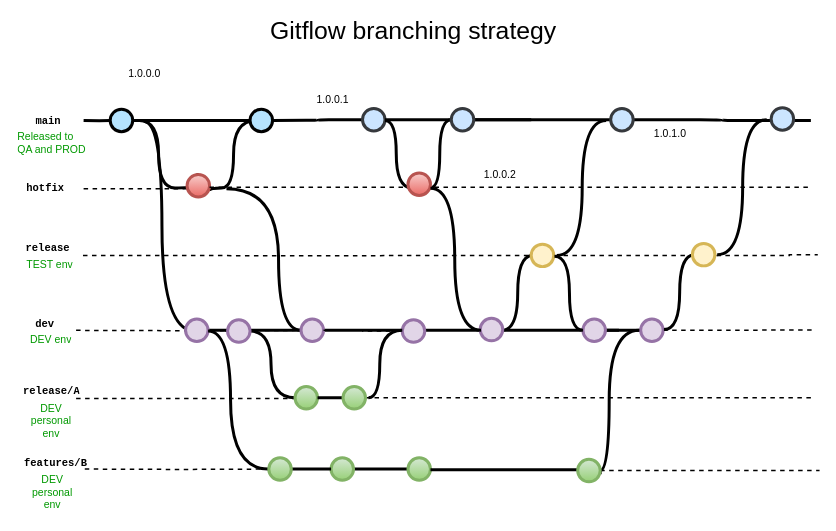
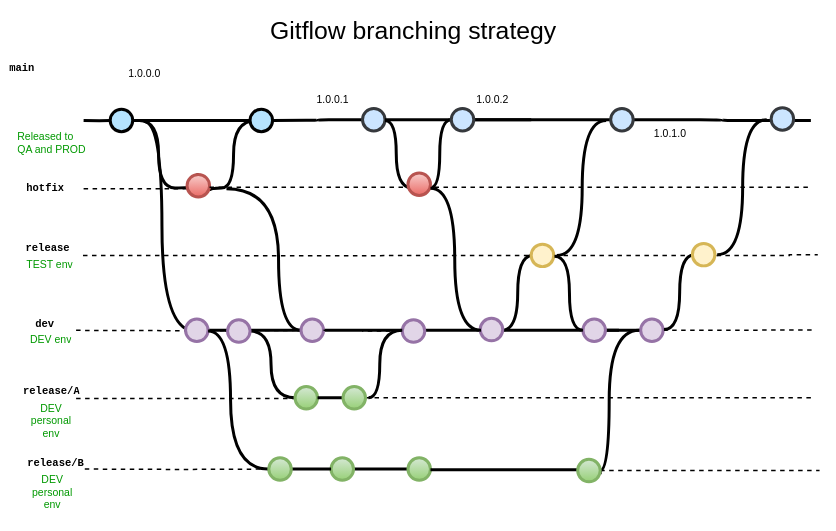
- <mxCell id="6" value="main" style="text;html=1;strokeColor=none;fillColor=none;align=center;verticalAlign=middle;whiteSpace=wrap;overflow=hidden;fontSize=14;fontStyle=1;fontFamily=Courier New;" parent="1" vertex="1"><mxGeometry x="39" y="150" width="50" height="20" as="geometry" /></mxCell>
+ <mxCell id="6" value="main" style="text;html=1;strokeColor=none;fillColor=none;align=center;verticalAlign=middle;whiteSpace=wrap;overflow=hidden;fontSize=14;fontStyle=1;fontFamily=Courier New;" parent="1" vertex="1"><mxGeometry x="4" y="80" width="50" height="20" as="geometry" /></mxCell>
- <mxCell id="15" value="1.0.0.2" style="text;html=1;strokeColor=none;fillColor=none;align=center;verticalAlign=middle;whiteSpace=wrap;overflow=hidden;fontSize=14;" parent="1" vertex="1"><mxGeometry x="640.37" y="221" width="52.63" height="20" as="geometry" /></mxCell>
+ <mxCell id="15" value="1.0.0.2" style="text;html=1;strokeColor=none;fillColor=none;align=center;verticalAlign=middle;whiteSpace=wrap;overflow=hidden;fontSize=14;" parent="1" vertex="1"><mxGeometry x="630.37" y="121" width="52.63" height="20" as="geometry" /></mxCell>
- <mxCell id="3" value="features/B" style="text;html=1;strokeColor=none;fillColor=none;align=center;verticalAlign=middle;whiteSpace=wrap;overflow=hidden;fontSize=14;fontStyle=1;fontFamily=Courier New;" parent="1" vertex="1"><mxGeometry x="28.19" y="606" width="92" height="20" as="geometry" /></mxCell>
+ <mxCell id="3" value="release/B" style="text;html=1;strokeColor=none;fillColor=none;align=center;verticalAlign=middle;whiteSpace=wrap;overflow=hidden;fontSize=14;fontStyle=1;fontFamily=Courier New;" parent="1" vertex="1"><mxGeometry x="28.19" y="606" width="92" height="20" as="geometry" /></mxCell>
